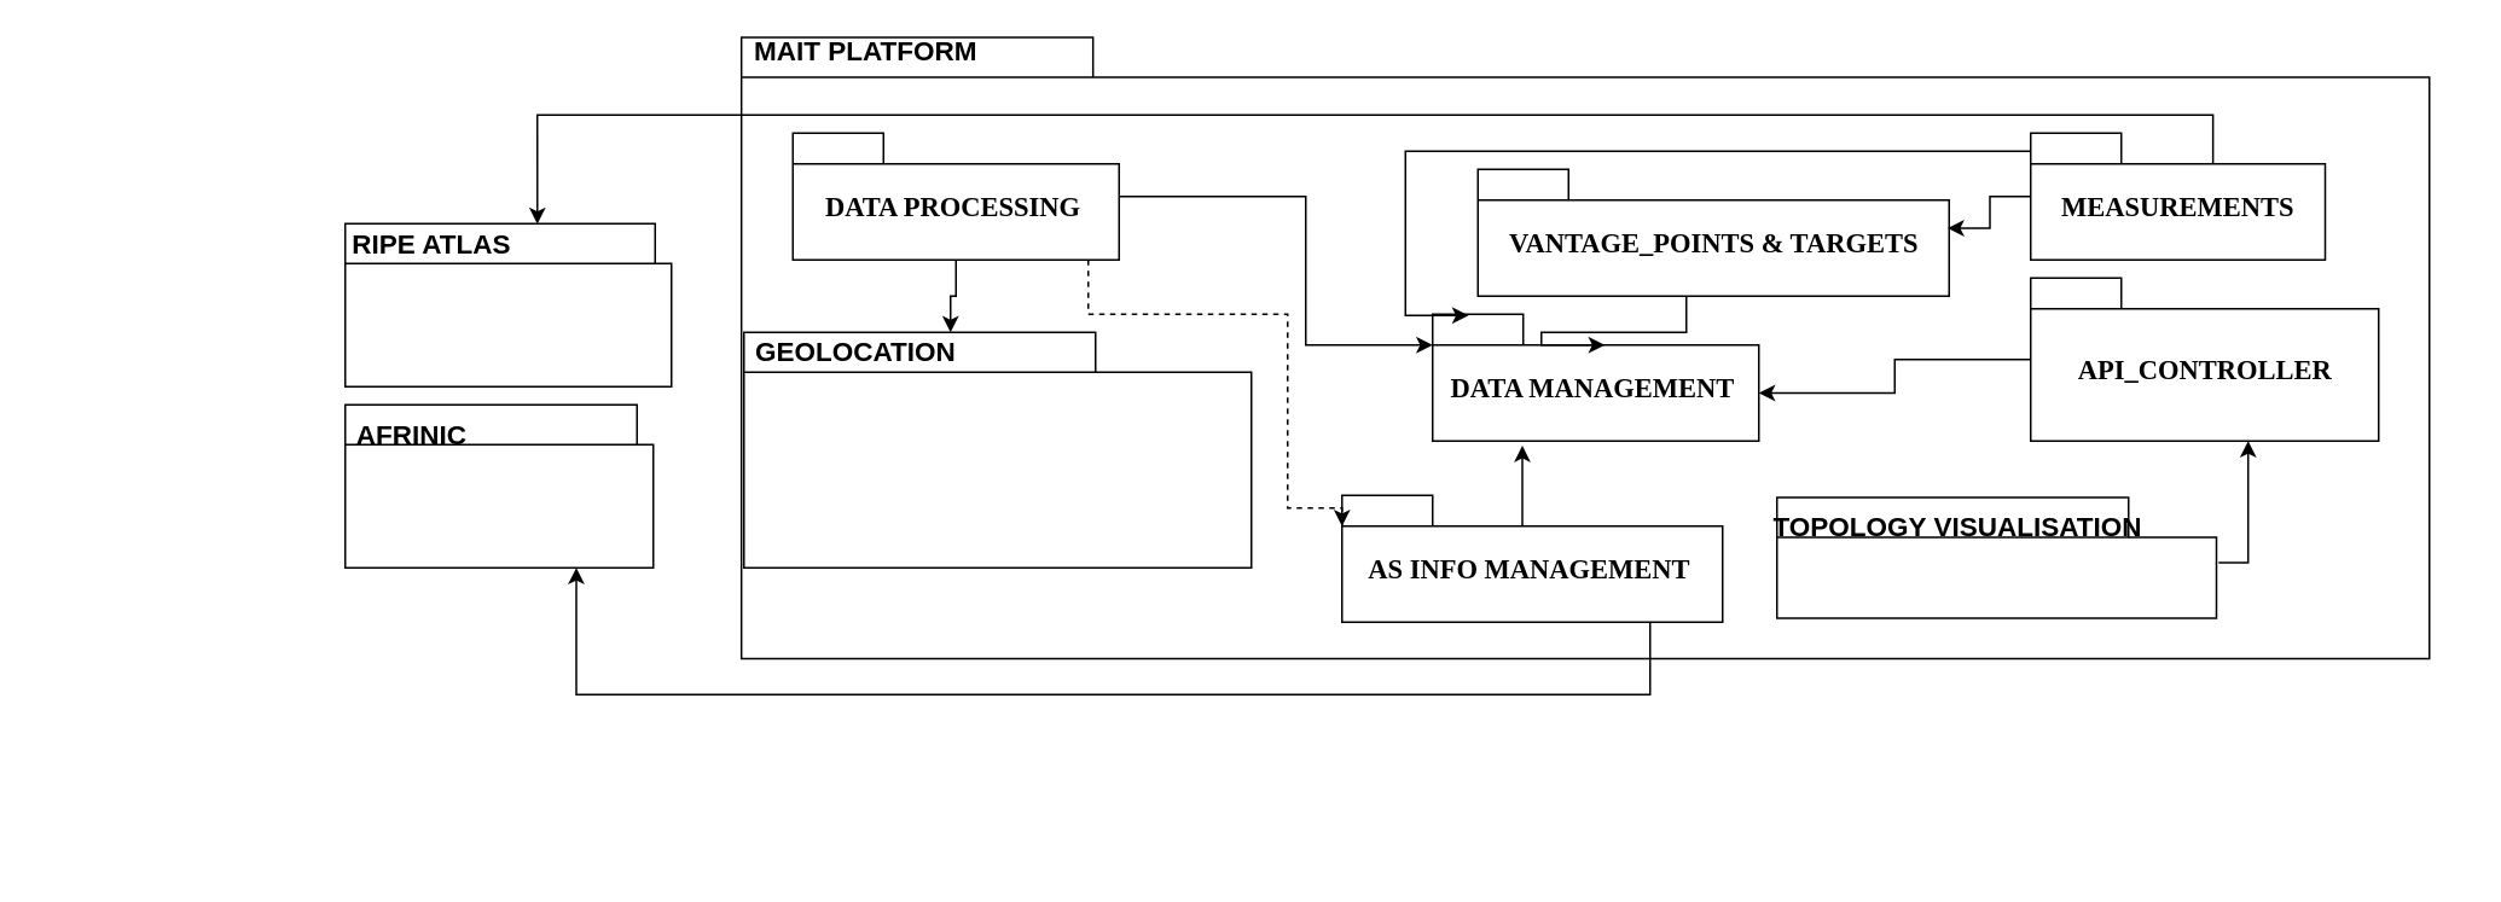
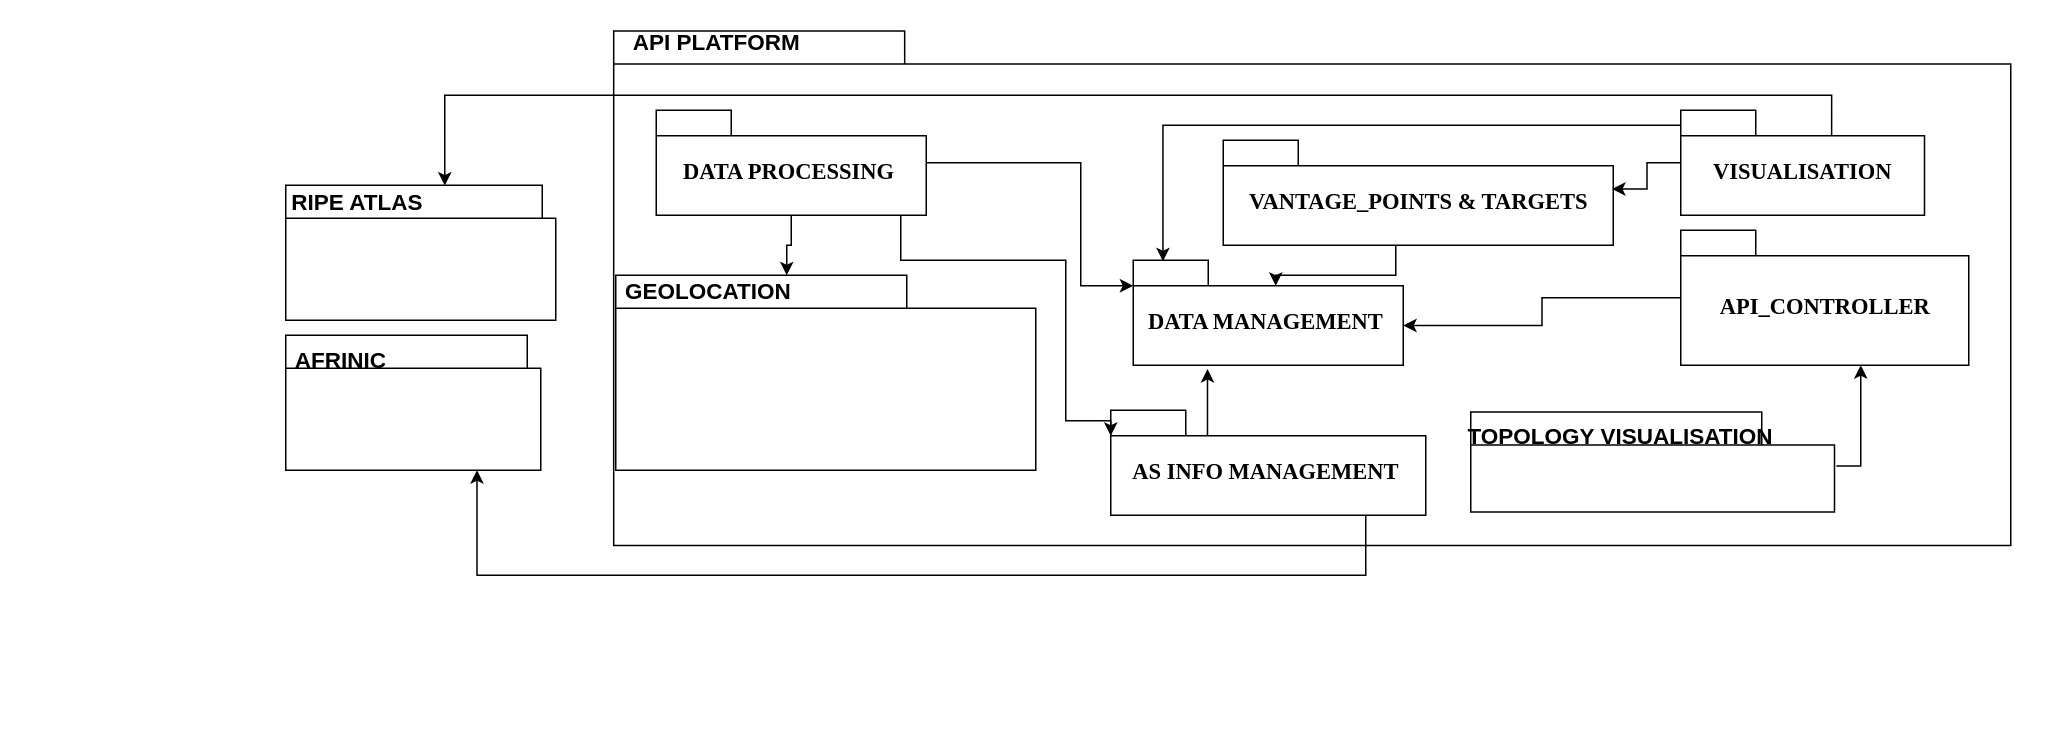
- <mxCell id="35" value="MAIT PLATFORM" style="text;html=1;strokeColor=none;fillColor=none;align=center;verticalAlign=middle;whiteSpace=wrap;rounded=0;fontSize=15;fontStyle=1" parent="33" vertex="1"><mxGeometry width="215.121" height="13.333" as="geometry" /></mxCell>
+ <mxCell id="35" value="API PLATFORM" style="text;html=1;strokeColor=none;fillColor=none;align=center;verticalAlign=middle;whiteSpace=wrap;rounded=0;fontSize=15;fontStyle=1" parent="33" vertex="1"><mxGeometry width="215.121" height="13.333" as="geometry" /></mxCell>
- <mxCell id="17" value="MEASUREMENTS" style="shape=folder;fontStyle=1;spacingTop=10;tabWidth=50;tabHeight=17;tabPosition=left;html=1;rounded=0;shadow=0;comic=0;labelBackgroundColor=none;strokeWidth=1;fontFamily=Verdana;fontSize=15;align=center;" parent="1" vertex="1"><mxGeometry x="1120" y="73" width="162.5" height="70" as="geometry" /></mxCell>
+ <mxCell id="17" value="VISUALISATION" style="shape=folder;fontStyle=1;spacingTop=10;tabWidth=50;tabHeight=17;tabPosition=left;html=1;rounded=0;shadow=0;comic=0;labelBackgroundColor=none;strokeWidth=1;fontFamily=Verdana;fontSize=15;align=center;" parent="1" vertex="1"><mxGeometry x="1120" y="73" width="162.5" height="70" as="geometry" /></mxCell>
- <mxCell id="7" style="edgeStyle=orthogonalEdgeStyle;rounded=0;orthogonalLoop=1;jettySize=auto;html=1;entryX=0;entryY=0;entryDx=0;entryDy=17;entryPerimeter=0;dashed=1;" parent="1" source="9" target="5" edge="1"><mxGeometry relative="1" as="geometry"><Array as="points"><mxPoint x="600" y="173" /><mxPoint x="710" y="173" /><mxPoint x="710" y="280" /></Array></mxGeometry></mxCell>
+ <mxCell id="7" style="edgeStyle=orthogonalEdgeStyle;rounded=0;orthogonalLoop=1;jettySize=auto;html=1;entryX=0;entryY=0;entryDx=0;entryDy=17;entryPerimeter=0;" parent="1" source="9" target="5" edge="1"><mxGeometry relative="1" as="geometry"><Array as="points"><mxPoint x="600" y="173" /><mxPoint x="710" y="173" /><mxPoint x="710" y="280" /></Array></mxGeometry></mxCell>
- <mxCell id="2" value="DATA MANAGEMENT&amp;nbsp;" style="shape=folder;fontStyle=1;spacingTop=10;tabWidth=50;tabHeight=17;tabPosition=left;html=1;rounded=0;shadow=0;comic=0;labelBackgroundColor=none;strokeWidth=1;fontFamily=Verdana;fontSize=15;align=center;" parent="1" vertex="1"><mxGeometry x="790" y="173" width="180" height="70" as="geometry" /></mxCell>
+ <mxCell id="2" value="DATA MANAGEMENT&amp;nbsp;" style="shape=folder;fontStyle=1;spacingTop=10;tabWidth=50;tabHeight=17;tabPosition=left;html=1;rounded=0;shadow=0;comic=0;labelBackgroundColor=none;strokeWidth=1;fontFamily=Verdana;fontSize=15;align=center;" parent="1" vertex="1"><mxGeometry x="755" y="173" width="180" height="70" as="geometry" /></mxCell>
